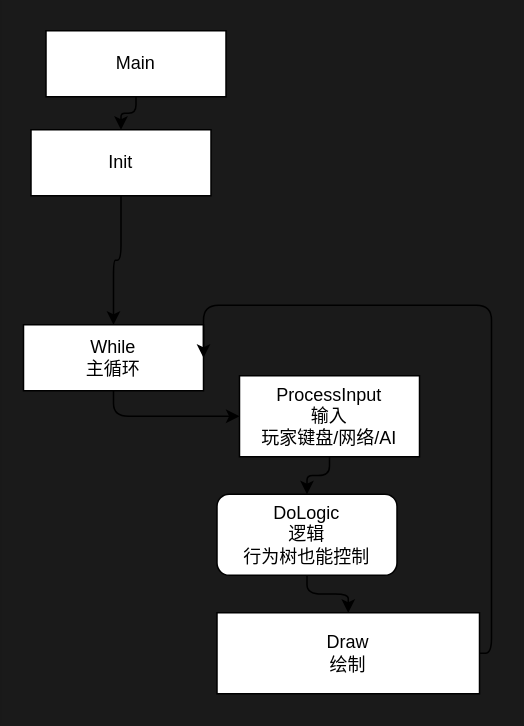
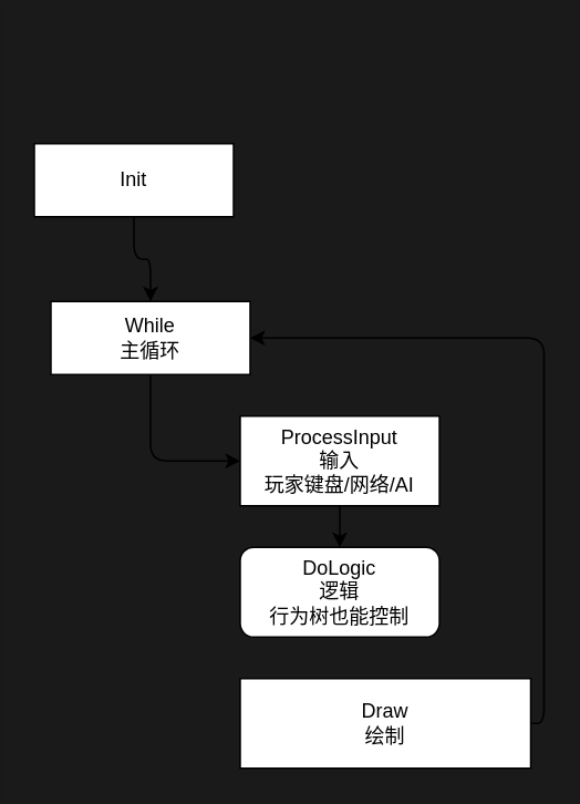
- <mxCell id="3" value="Main" style="rounded=0;whiteSpace=wrap;html=1;" vertex="1" parent="1"><mxGeometry x="30" y="20" width="120" height="44" as="geometry" /></mxCell>
- <mxCell id="2" style="edgeStyle=orthogonalEdgeStyle;html=1;exitX=0.5;exitY=1;exitDx=0;exitDy=0;entryX=0.5;entryY=0;entryDx=0;entryDy=0;" edge="1" parent="1" source="3" target="5"><mxGeometry relative="1" as="geometry" /></mxCell>
- <mxCell id="7" value="While&lt;br&gt;主循环" style="rounded=0;whiteSpace=wrap;html=1;" vertex="1" parent="1"><mxGeometry x="15" y="216" width="120" height="44" as="geometry" /></mxCell>
+ <mxCell id="7" value="While&lt;br&gt;主循环" style="rounded=0;whiteSpace=wrap;html=1;" vertex="1" parent="1"><mxGeometry x="30" y="181" width="120" height="44" as="geometry" /></mxCell>
- <mxCell id="9" value="ProcessInput&lt;br&gt;输入&lt;br&gt;玩家键盘/网络/AI" style="rounded=0;whiteSpace=wrap;html=1;" vertex="1" parent="1"><mxGeometry x="159" y="250" width="120" height="54" as="geometry" /></mxCell>
+ <mxCell id="9" value="ProcessInput&lt;br&gt;输入&lt;br&gt;玩家键盘/网络/AI" style="rounded=0;whiteSpace=wrap;html=1;" vertex="1" parent="1"><mxGeometry x="144" y="250" width="120" height="54" as="geometry" /></mxCell>
- <mxCell id="10" style="edgeStyle=orthogonalEdgeStyle;html=1;exitX=0.5;exitY=1;exitDx=0;exitDy=0;entryX=0.5;entryY=0;entryDx=0;entryDy=0;" edge="1" parent="1" source="11" target="13"><mxGeometry relative="1" as="geometry" /></mxCell>
